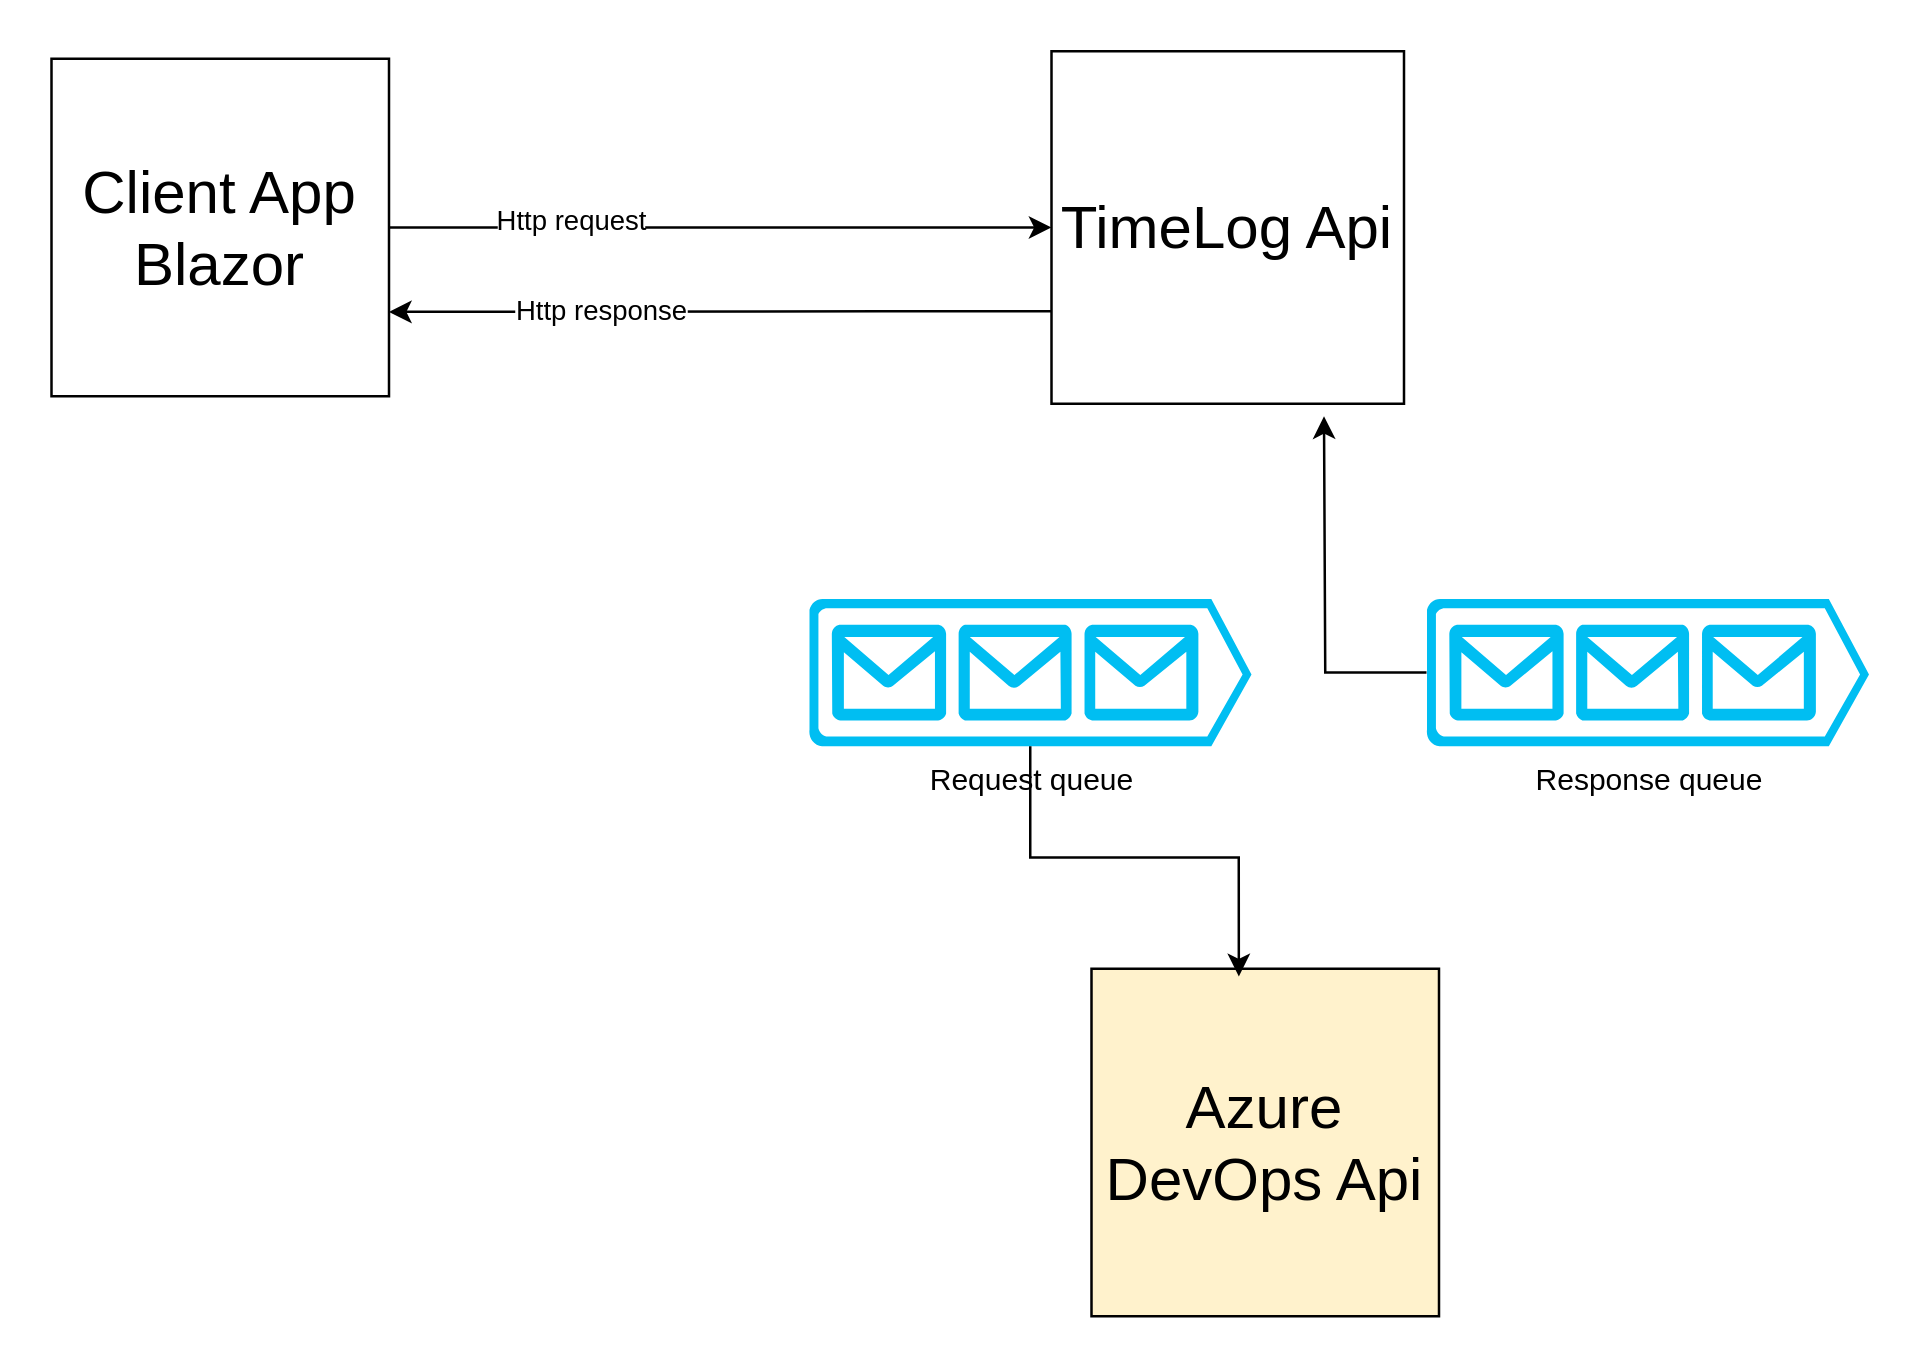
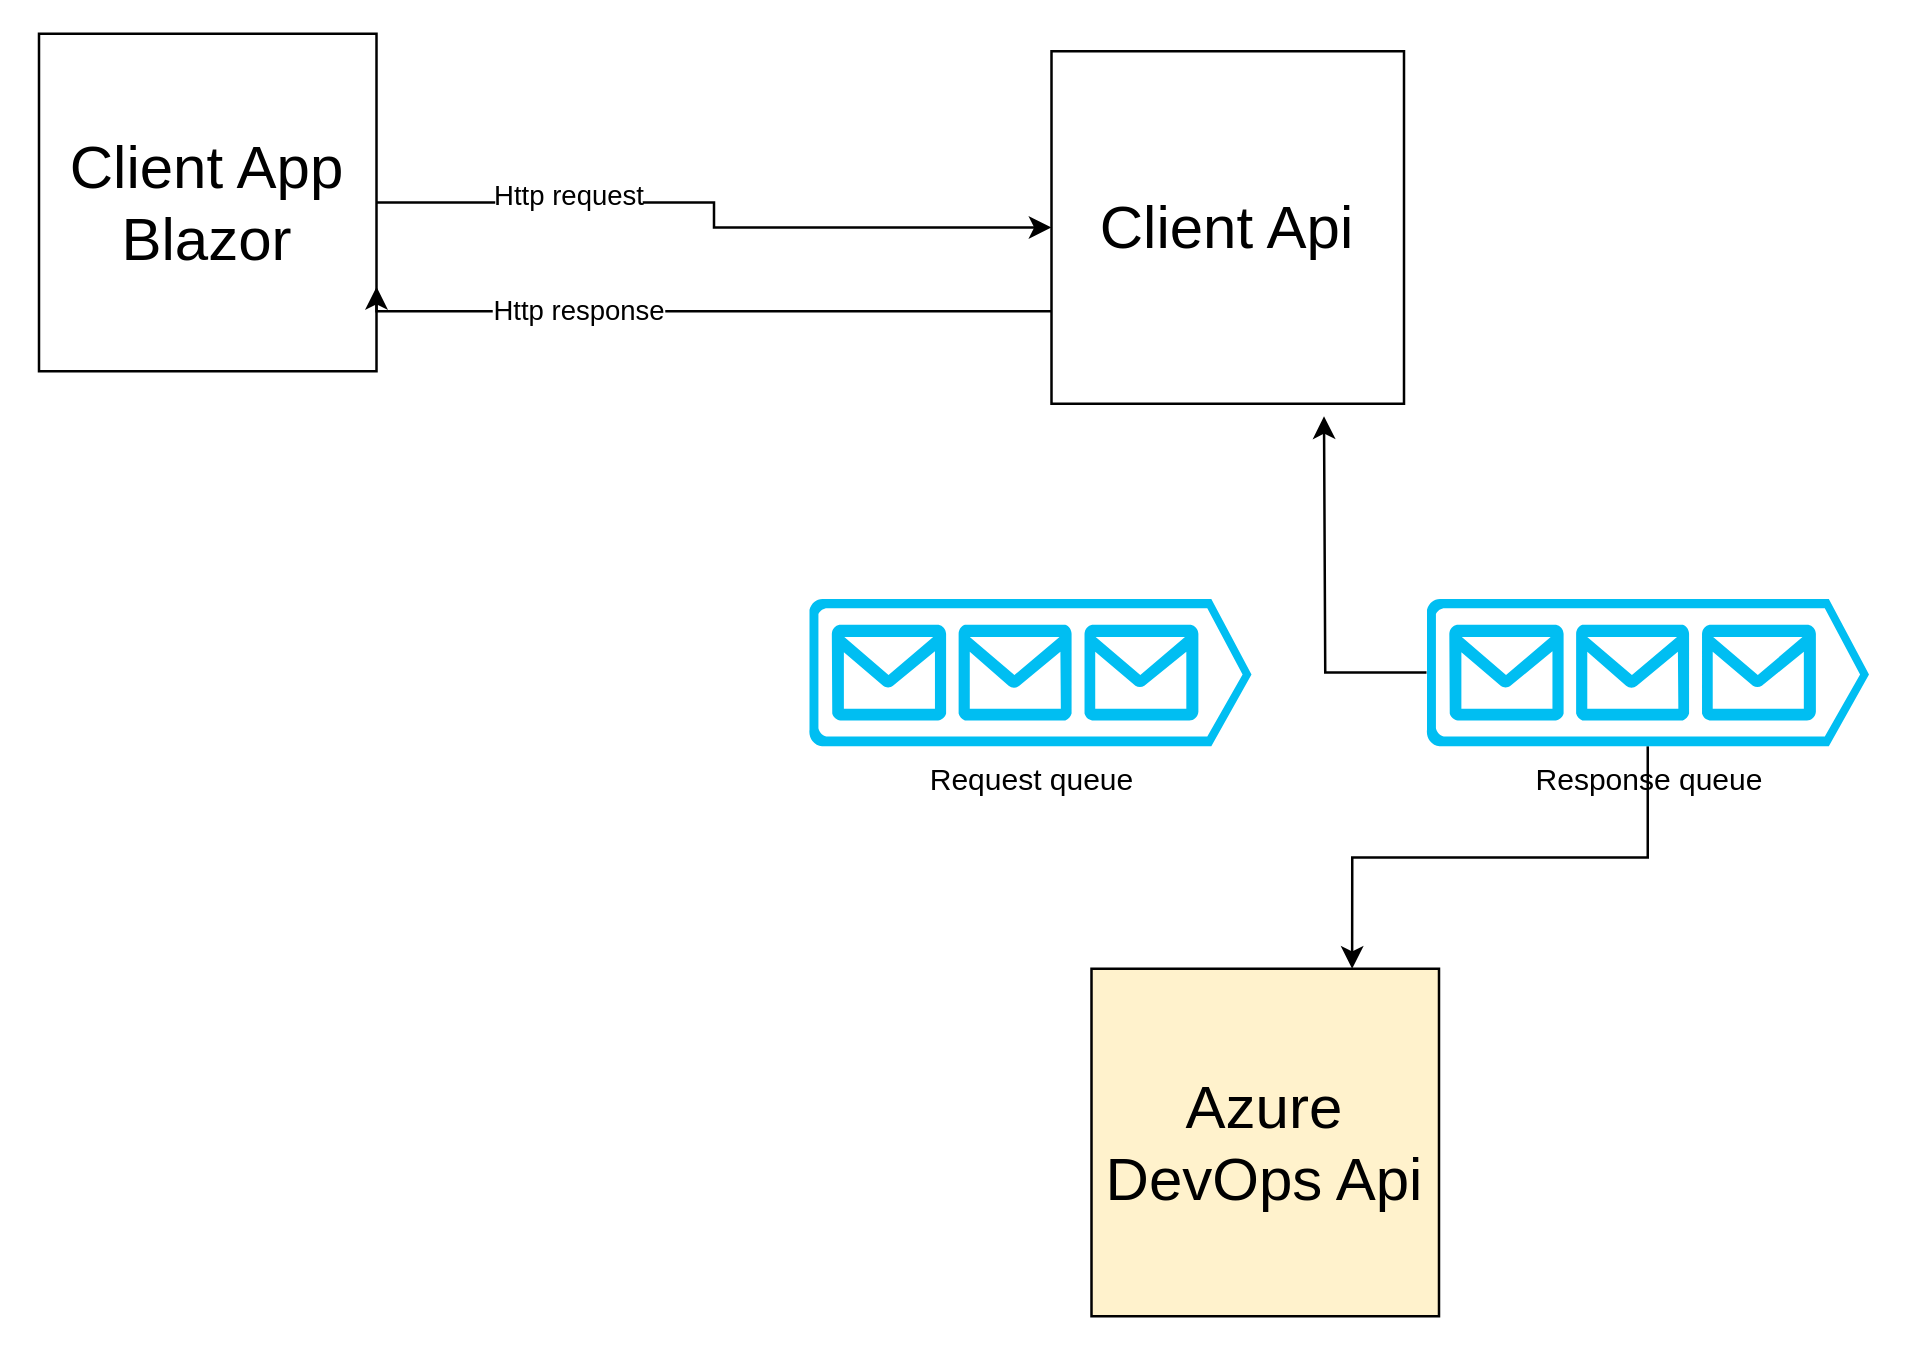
- <mxCell id="4" value="&lt;font style=&quot;font-size: 24px;&quot;&gt;Client App&lt;br&gt;Blazor&lt;/font&gt;" style="whiteSpace=wrap;html=1;aspect=fixed;" vertex="1" parent="1"><mxGeometry x="20" y="23" width="135" height="135" as="geometry" /></mxCell>
+ <mxCell id="4" value="&lt;font style=&quot;font-size: 24px;&quot;&gt;Client App&lt;br&gt;Blazor&lt;/font&gt;" style="whiteSpace=wrap;html=1;aspect=fixed;" vertex="1" parent="1"><mxGeometry x="15" y="13" width="135" height="135" as="geometry" /></mxCell>
- <mxCell id="7" value="&lt;font style=&quot;font-size: 24px;&quot;&gt;TimeLog Api&lt;/font&gt;" style="whiteSpace=wrap;html=1;aspect=fixed;" vertex="1" parent="1"><mxGeometry x="420" y="20" width="141" height="141" as="geometry" /></mxCell>
+ <mxCell id="7" value="&lt;font style=&quot;font-size: 24px;&quot;&gt;Client Api&lt;/font&gt;" style="whiteSpace=wrap;html=1;aspect=fixed;" vertex="1" parent="1"><mxGeometry x="420" y="20" width="141" height="141" as="geometry" /></mxCell>
- <mxCell id="10" style="edgeStyle=orthogonalEdgeStyle;rounded=0;orthogonalLoop=1;jettySize=auto;html=1;entryX=0.424;entryY=0.022;entryDx=0;entryDy=0;entryPerimeter=0;" edge="1" parent="1" source="9" target="8"><mxGeometry relative="1" as="geometry" /></mxCell>
+ <mxCell id="12" style="edgeStyle=orthogonalEdgeStyle;rounded=0;orthogonalLoop=1;jettySize=auto;html=1;entryX=0.75;entryY=0;entryDx=0;entryDy=0;" edge="1" parent="1" source="13" target="8"><mxGeometry relative="1" as="geometry" /></mxCell>
